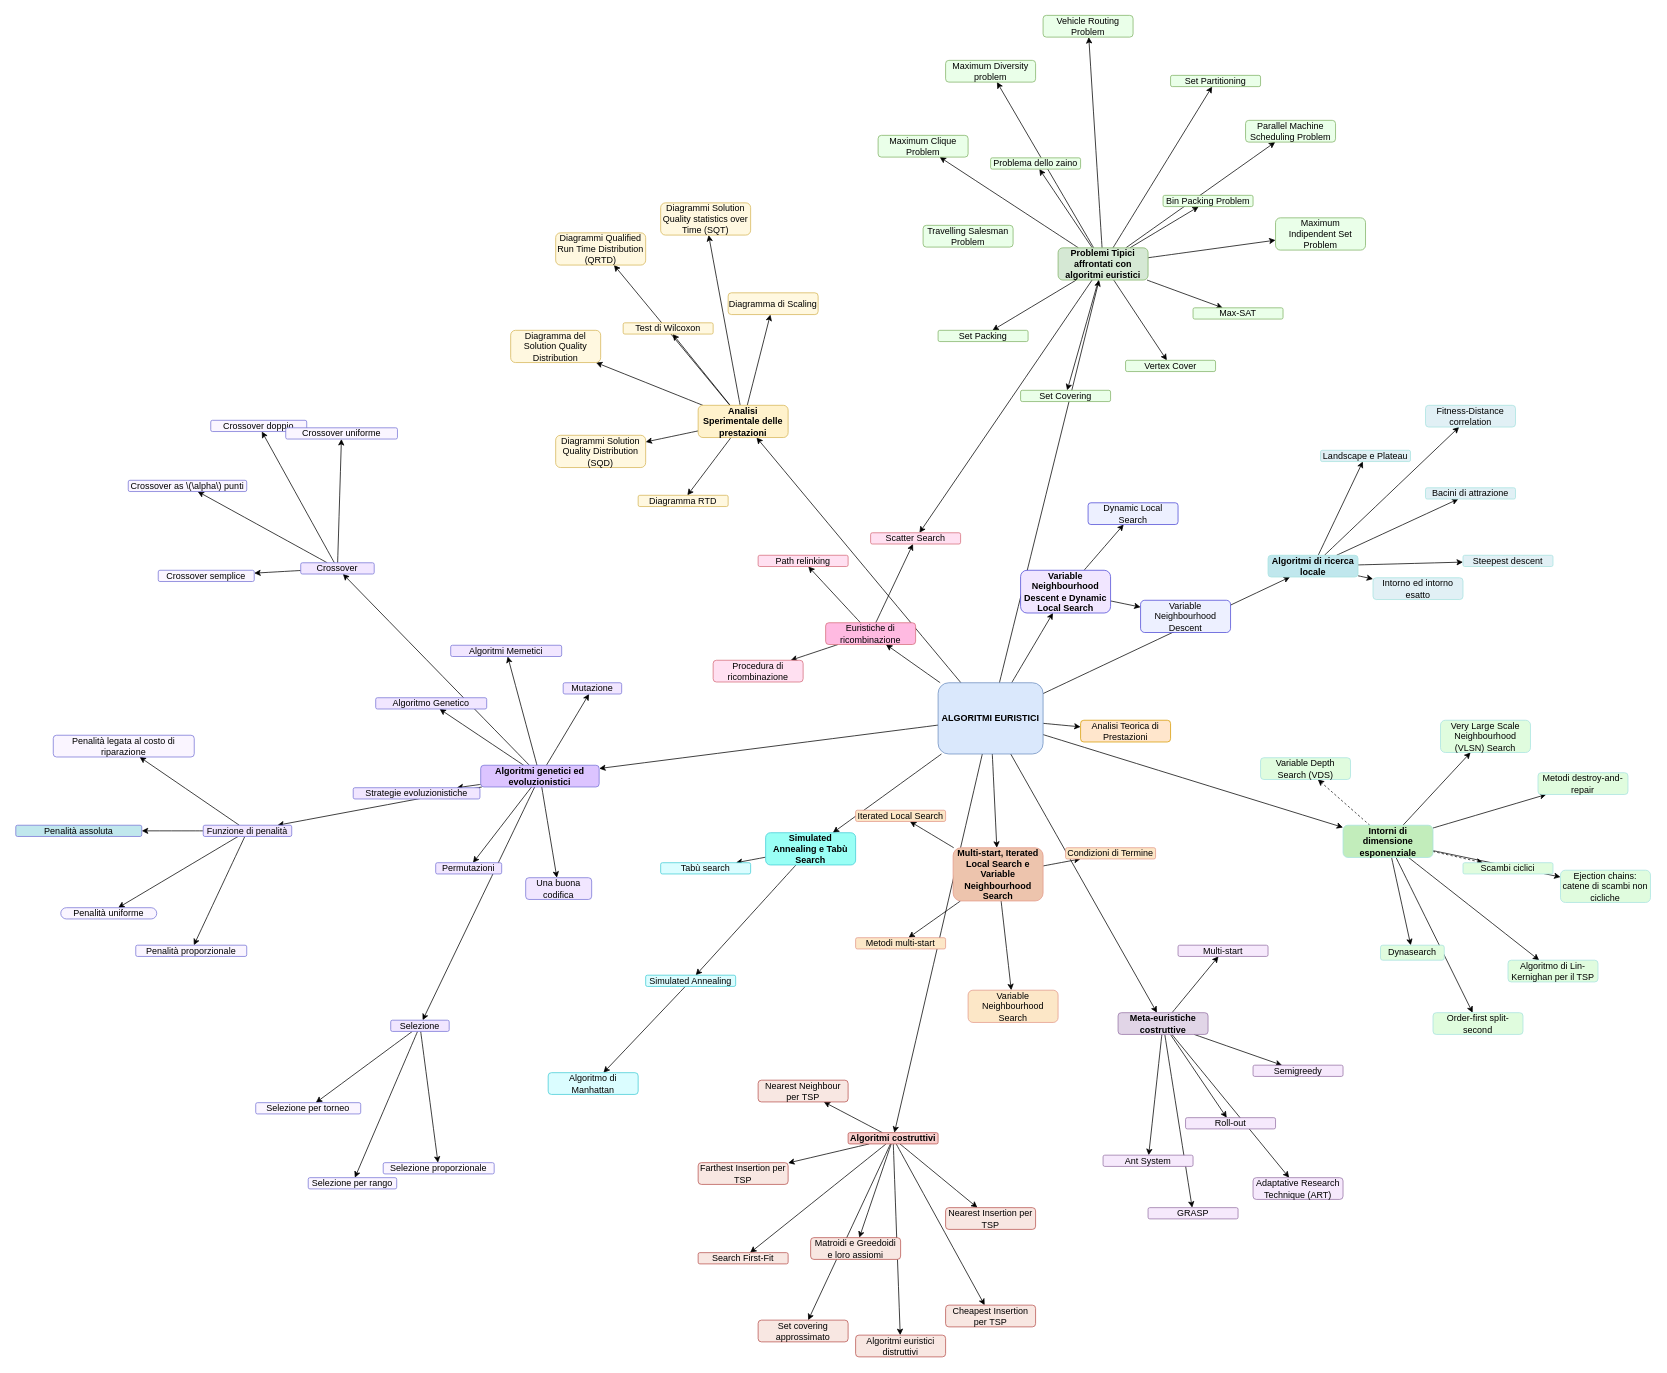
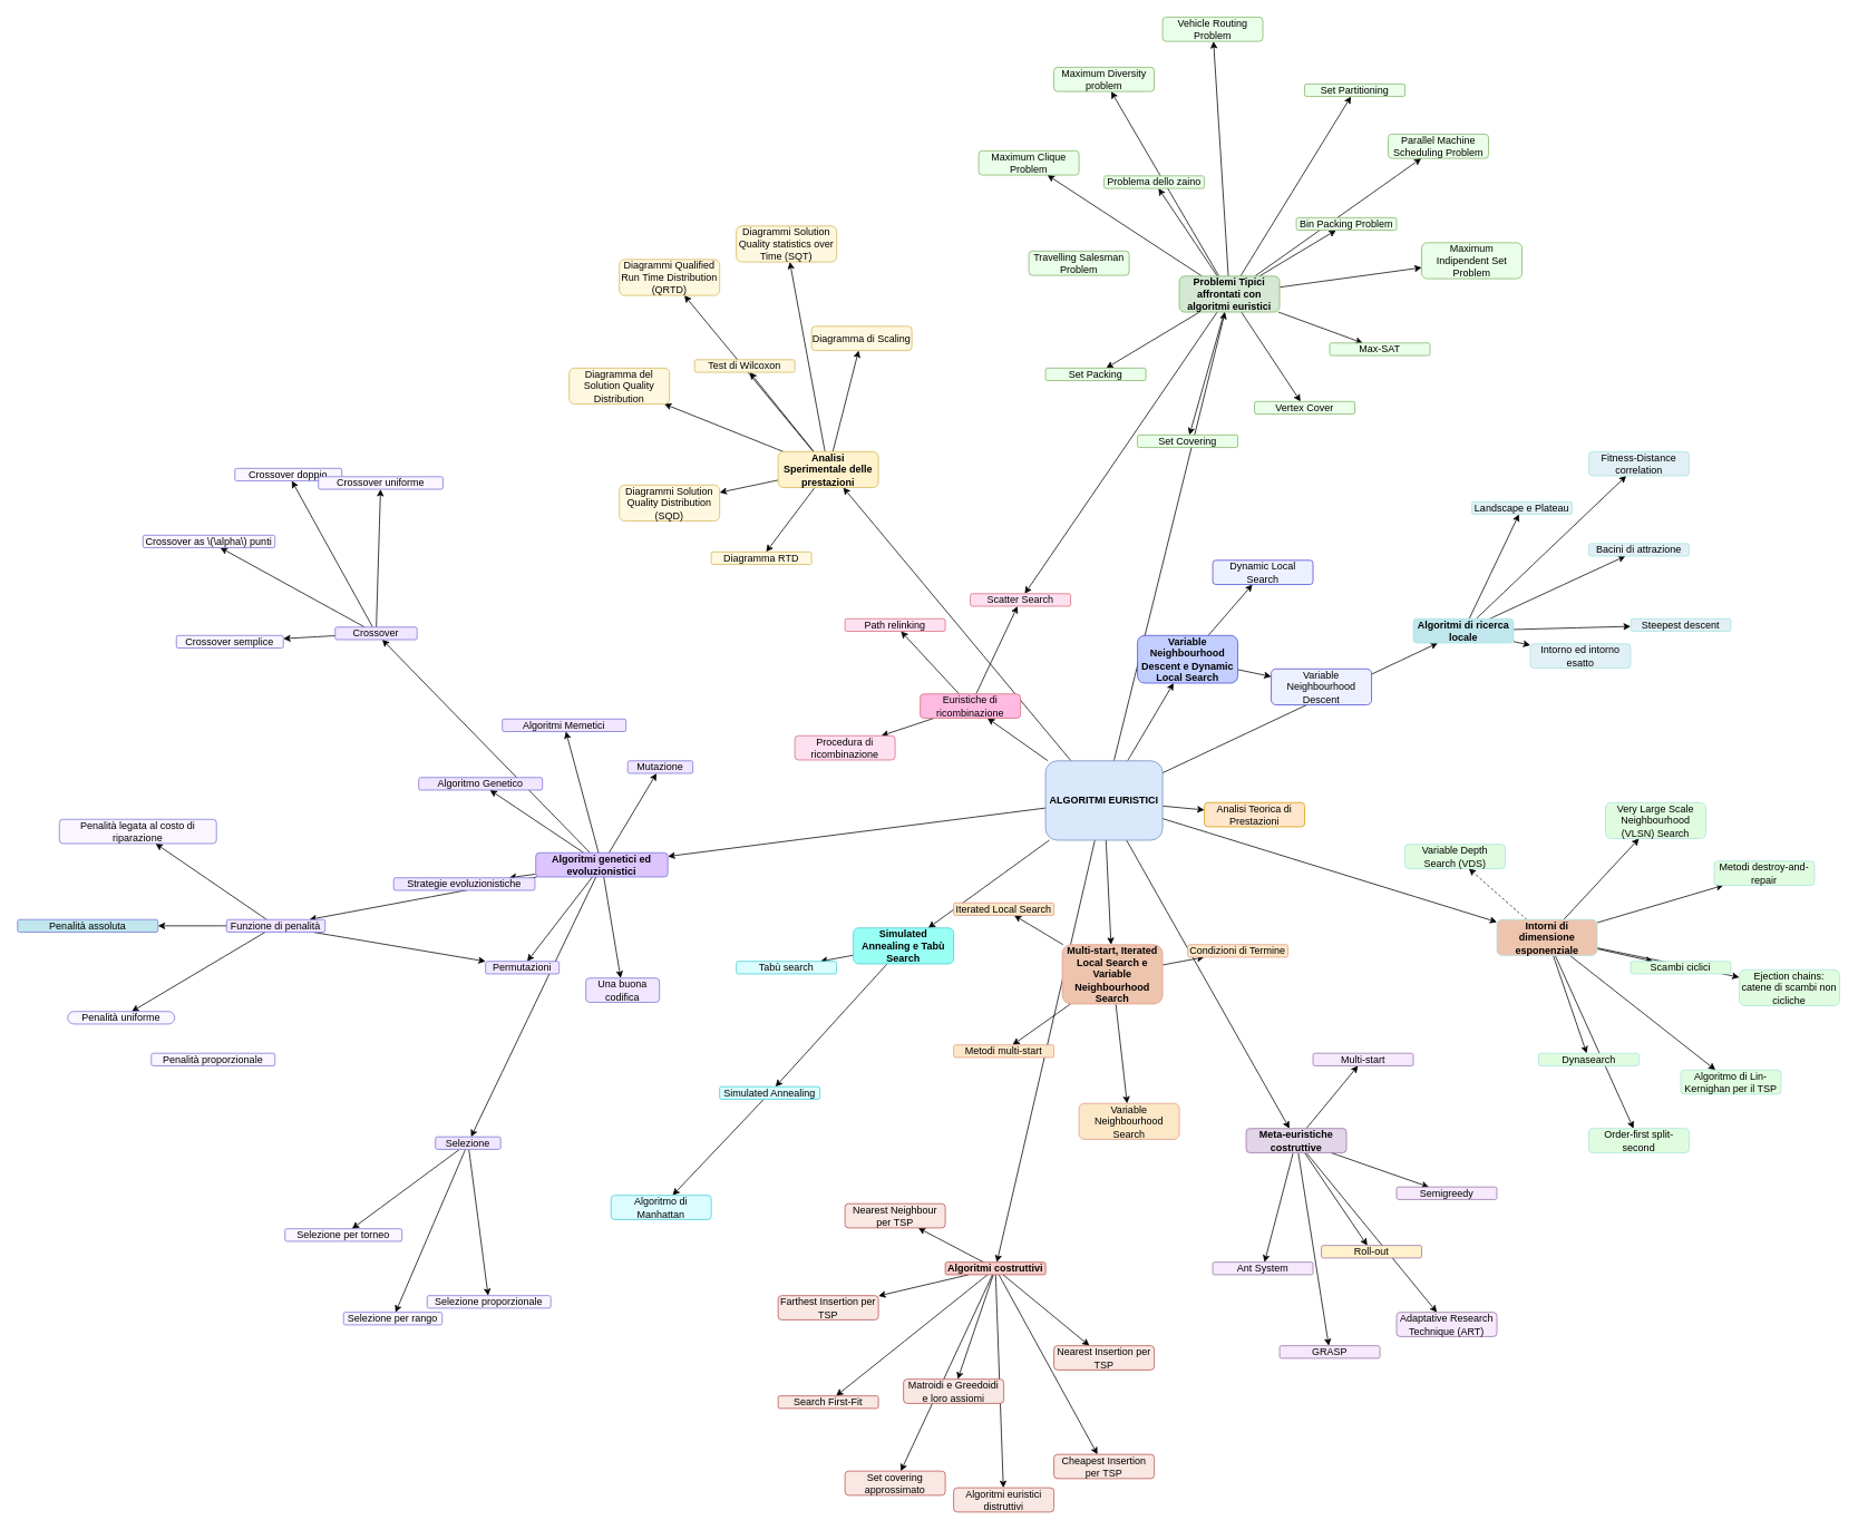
- <mxCell id="77" value="Variable Neighbourhood Descent e Dynamic Local Search" style="rounded=1;whiteSpace=wrap;html=1;fillColor=#f1e6ff;strokeColor=#4D49D6;autosize=1;noLabel=0;labelPadding=0;fontStyle=1;" vertex="1" parent="1"><mxGeometry x="1360" y="760" width="120" height="57" as="geometry" /></mxCell>
+ <mxCell id="77" value="Variable Neighbourhood Descent e Dynamic Local Search" style="rounded=1;whiteSpace=wrap;html=1;fillColor=#C2CEFF;strokeColor=#4D49D6;autosize=1;noLabel=0;labelPadding=0;fontStyle=1" vertex="1" parent="1"><mxGeometry x="1360" y="760" width="120" height="57" as="geometry" /></mxCell>
- <mxCell id="69" value="Intorni di dimensione esponenziale" style="rounded=1;whiteSpace=wrap;html=1;fillColor=#C2EDBB;strokeColor=#A8E3E1;autosize=1;noLabel=0;labelPadding=0;fontStyle=1" vertex="1" parent="1"><mxGeometry x="1790" y="1100" width="120" height="43" as="geometry" /></mxCell>
+ <mxCell id="69" value="Intorni di dimensione esponenziale" style="rounded=1;whiteSpace=wrap;html=1;fillColor=#edc4ad;strokeColor=#A8E3E1;autosize=1;noLabel=0;labelPadding=0;fontStyle=1;" vertex="1" parent="1"><mxGeometry x="1790" y="1100" width="120" height="43" as="geometry" /></mxCell>
- <mxCell id="66" style="edgeStyle=orthogonalEdgeStyle;curved=1;rounded=0;orthogonalLoop=1;jettySize=auto;html=1;noEdgeStyle=1;dashed=1;" edge="1" parent="1" source="69" target="135"><mxGeometry relative="1" as="geometry" /></mxCell>
+ <mxCell id="66" style="edgeStyle=orthogonalEdgeStyle;curved=1;rounded=0;orthogonalLoop=1;jettySize=auto;html=1;noEdgeStyle=1;" edge="1" parent="1" source="69" target="135"><mxGeometry relative="1" as="geometry" /></mxCell>
- <mxCell id="177" style="edgeStyle=orthogonalEdgeStyle;curved=1;rounded=0;orthogonalLoop=1;jettySize=auto;html=1;noEdgeStyle=1;" edge="1" parent="1" source="178" target="182"><mxGeometry relative="1" as="geometry" /></mxCell>
+ <mxCell id="177" style="edgeStyle=orthogonalEdgeStyle;curved=1;rounded=0;orthogonalLoop=1;jettySize=auto;html=1;noEdgeStyle=1;" edge="1" parent="1" source="178" target="156"><mxGeometry relative="1" as="geometry" /></mxCell>
- <mxCell id="134" value="Dynasearch" style="rounded=1;whiteSpace=wrap;html=1;fillColor=#E0FCDE;strokeColor=#A8E3E1;autosize=1;noLabel=0;labelPadding=0;" vertex="1" parent="1"><mxGeometry x="1840" y="1260" width="85" height="20" as="geometry" /></mxCell>
+ <mxCell id="134" value="Dynasearch" style="rounded=1;whiteSpace=wrap;html=1;fillColor=#E0FCDE;strokeColor=#A8E3E1;autosize=1;noLabel=0;labelPadding=0;" vertex="1" parent="1"><mxGeometry x="1840" y="1260" width="120" height="15" as="geometry" /></mxCell>
- <mxCell id="137" value="Order-first split-second" style="rounded=1;whiteSpace=wrap;html=1;fillColor=#E0FCDE;strokeColor=#A8E3E1;autosize=1;noLabel=0;labelPadding=0;" vertex="1" parent="1"><mxGeometry x="1910" y="1350" width="120" height="29" as="geometry" /></mxCell>
+ <mxCell id="137" value="Order-first split-second" style="rounded=1;whiteSpace=wrap;html=1;fillColor=#E0FCDE;strokeColor=#A8E3E1;autosize=1;noLabel=0;labelPadding=0;" vertex="1" parent="1"><mxGeometry x="1900" y="1350" width="120" height="29" as="geometry" /></mxCell>
- <mxCell id="120" value="Roll-out" style="rounded=1;whiteSpace=wrap;html=1;fillColor=#F6E9FC;strokeColor=#9673a6;autosize=1;noLabel=0;labelPadding=0;" vertex="1" parent="1"><mxGeometry x="1580" y="1490" width="120" height="15" as="geometry" /></mxCell>
+ <mxCell id="120" value="Roll-out" style="rounded=1;whiteSpace=wrap;html=1;fillColor=#fff2cc;strokeColor=#9673a6;autosize=1;noLabel=0;labelPadding=0;" vertex="1" parent="1"><mxGeometry x="1580" y="1490" width="120" height="15" as="geometry" /></mxCell>
- <mxCell id="124" value="Ant System" style="rounded=1;whiteSpace=wrap;html=1;fillColor=#F6E9FC;strokeColor=#9673a6;autosize=1;noLabel=0;labelPadding=0;" vertex="1" parent="1"><mxGeometry x="1470" y="1540" width="120" height="15" as="geometry" /></mxCell>
+ <mxCell id="124" value="Ant System" style="rounded=1;whiteSpace=wrap;html=1;fillColor=#F6E9FC;strokeColor=#9673a6;autosize=1;noLabel=0;labelPadding=0;" vertex="1" parent="1"><mxGeometry x="1450" y="1510" width="120" height="15" as="geometry" /></mxCell>
